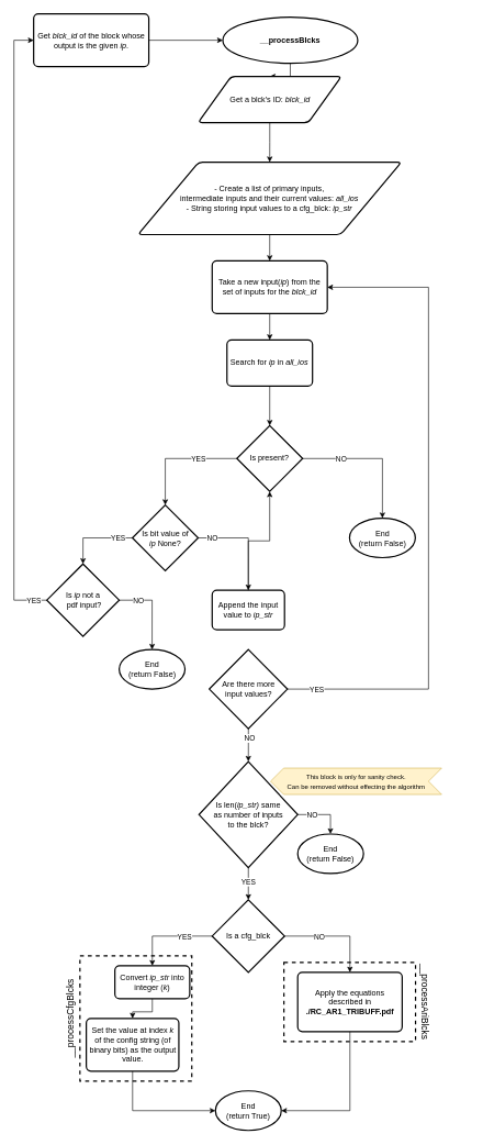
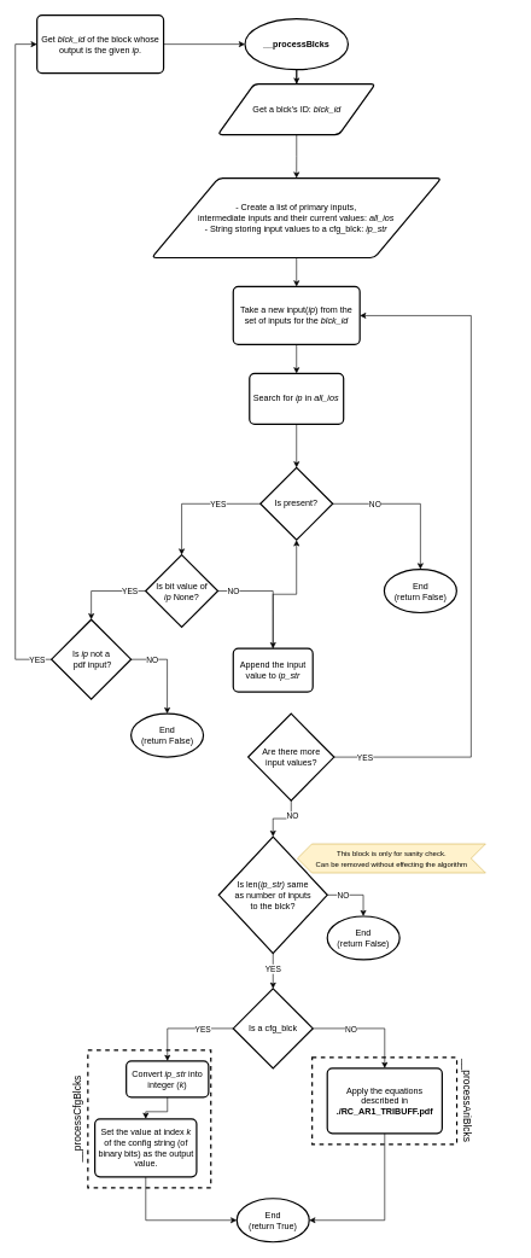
- <mxCell id="4" value="&lt;b&gt;__processBlcks&lt;/b&gt;" style="strokeWidth=2;html=1;shape=mxgraph.flowchart.start_1;whiteSpace=wrap;" parent="1" vertex="1"><mxGeometry x="338.17" y="25" width="205" height="70" as="geometry" /></mxCell>
+ <mxCell id="4" value="&lt;b&gt;__processBlcks&lt;/b&gt;" style="strokeWidth=2;html=1;shape=mxgraph.flowchart.start_1;whiteSpace=wrap;" parent="1" vertex="1"><mxGeometry x="338.17" y="25" width="142.5" height="70" as="geometry" /></mxCell>
- <mxCell id="39" value="Are there more&lt;br&gt;input values?" style="strokeWidth=2;html=1;shape=mxgraph.flowchart.decision;whiteSpace=wrap;" parent="1" vertex="1"><mxGeometry x="317.55" y="985" width="118.75" height="120" as="geometry" /></mxCell>
+ <mxCell id="39" value="Are there more&lt;br&gt;input values?" style="strokeWidth=2;html=1;shape=mxgraph.flowchart.decision;whiteSpace=wrap;" parent="1" vertex="1"><mxGeometry x="342.55" y="985" width="118.75" height="120" as="geometry" /></mxCell>
